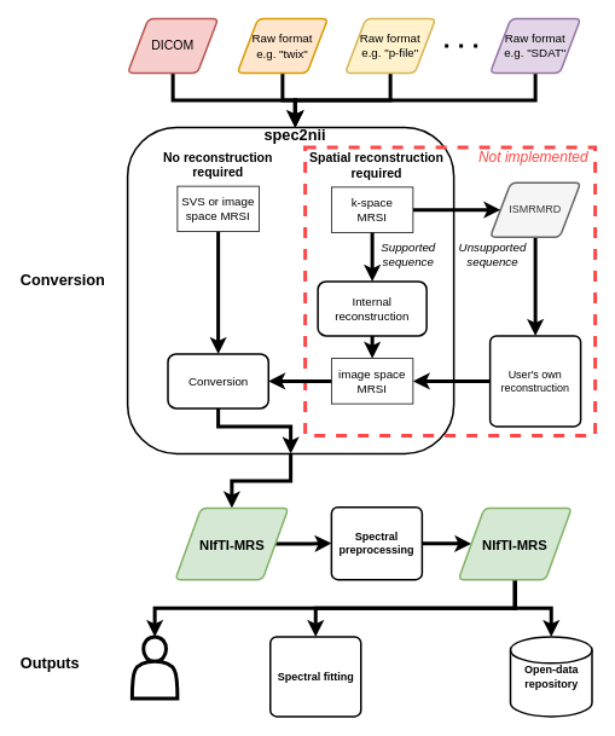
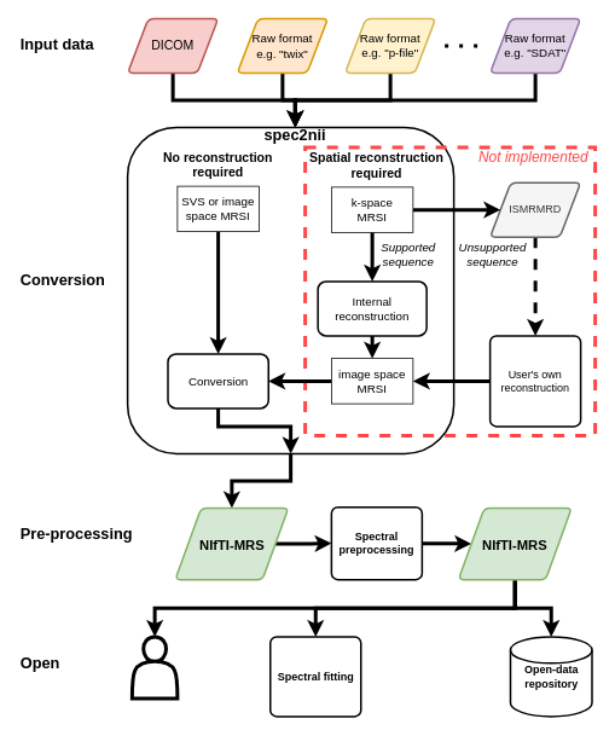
+ <mxCell id="27" value="&lt;h3&gt;&lt;font style=&quot;font-size: 17px&quot;&gt;Input data&lt;/font&gt;&lt;/h3&gt;" style="text;html=1;strokeColor=none;fillColor=none;align=left;verticalAlign=middle;whiteSpace=wrap;rounded=0;dashed=1;fontSize=14;" parent="1" vertex="1"><mxGeometry x="20" y="40" width="110" height="20" as="geometry" /></mxCell>
- <mxCell id="23" style="edgeStyle=orthogonalEdgeStyle;rounded=0;orthogonalLoop=1;jettySize=auto;html=1;exitX=0.5;exitY=1;exitDx=0;exitDy=0;strokeWidth=4;" parent="1" source="24" target="26" edge="1"><mxGeometry relative="1" as="geometry" /></mxCell>
+ <mxCell id="23" style="edgeStyle=orthogonalEdgeStyle;rounded=0;orthogonalLoop=1;jettySize=auto;html=1;exitX=0.5;exitY=1;exitDx=0;exitDy=0;strokeWidth=4;dashed=1;" parent="1" source="24" target="26" edge="1"><mxGeometry relative="1" as="geometry" /></mxCell>
+ <mxCell id="38" value="&lt;h3&gt;&lt;span style=&quot;font-size: 17px&quot;&gt;Pre-processing&lt;/span&gt;&lt;/h3&gt;" style="text;html=1;strokeColor=none;fillColor=none;align=left;verticalAlign=middle;whiteSpace=wrap;rounded=0;dashed=1;fontSize=14;" vertex="1" parent="1"><mxGeometry x="20" y="580" width="130" height="20" as="geometry" /></mxCell>
- <mxCell id="37" value="&lt;h3&gt;&lt;span style=&quot;font-size: 17px&quot;&gt;Outputs&lt;/span&gt;&lt;/h3&gt;" style="text;html=1;strokeColor=none;fillColor=none;align=left;verticalAlign=middle;whiteSpace=wrap;rounded=0;dashed=1;fontSize=14;" vertex="1" parent="1"><mxGeometry x="20" y="722" width="110" height="20" as="geometry" /></mxCell>
+ <mxCell id="37" value="&lt;h3&gt;&lt;span style=&quot;font-size: 17px&quot;&gt;Open&lt;/span&gt;&lt;/h3&gt;" style="text;html=1;strokeColor=none;fillColor=none;align=left;verticalAlign=middle;whiteSpace=wrap;rounded=0;dashed=1;fontSize=14;" vertex="1" parent="1"><mxGeometry x="20" y="722" width="110" height="20" as="geometry" /></mxCell>
